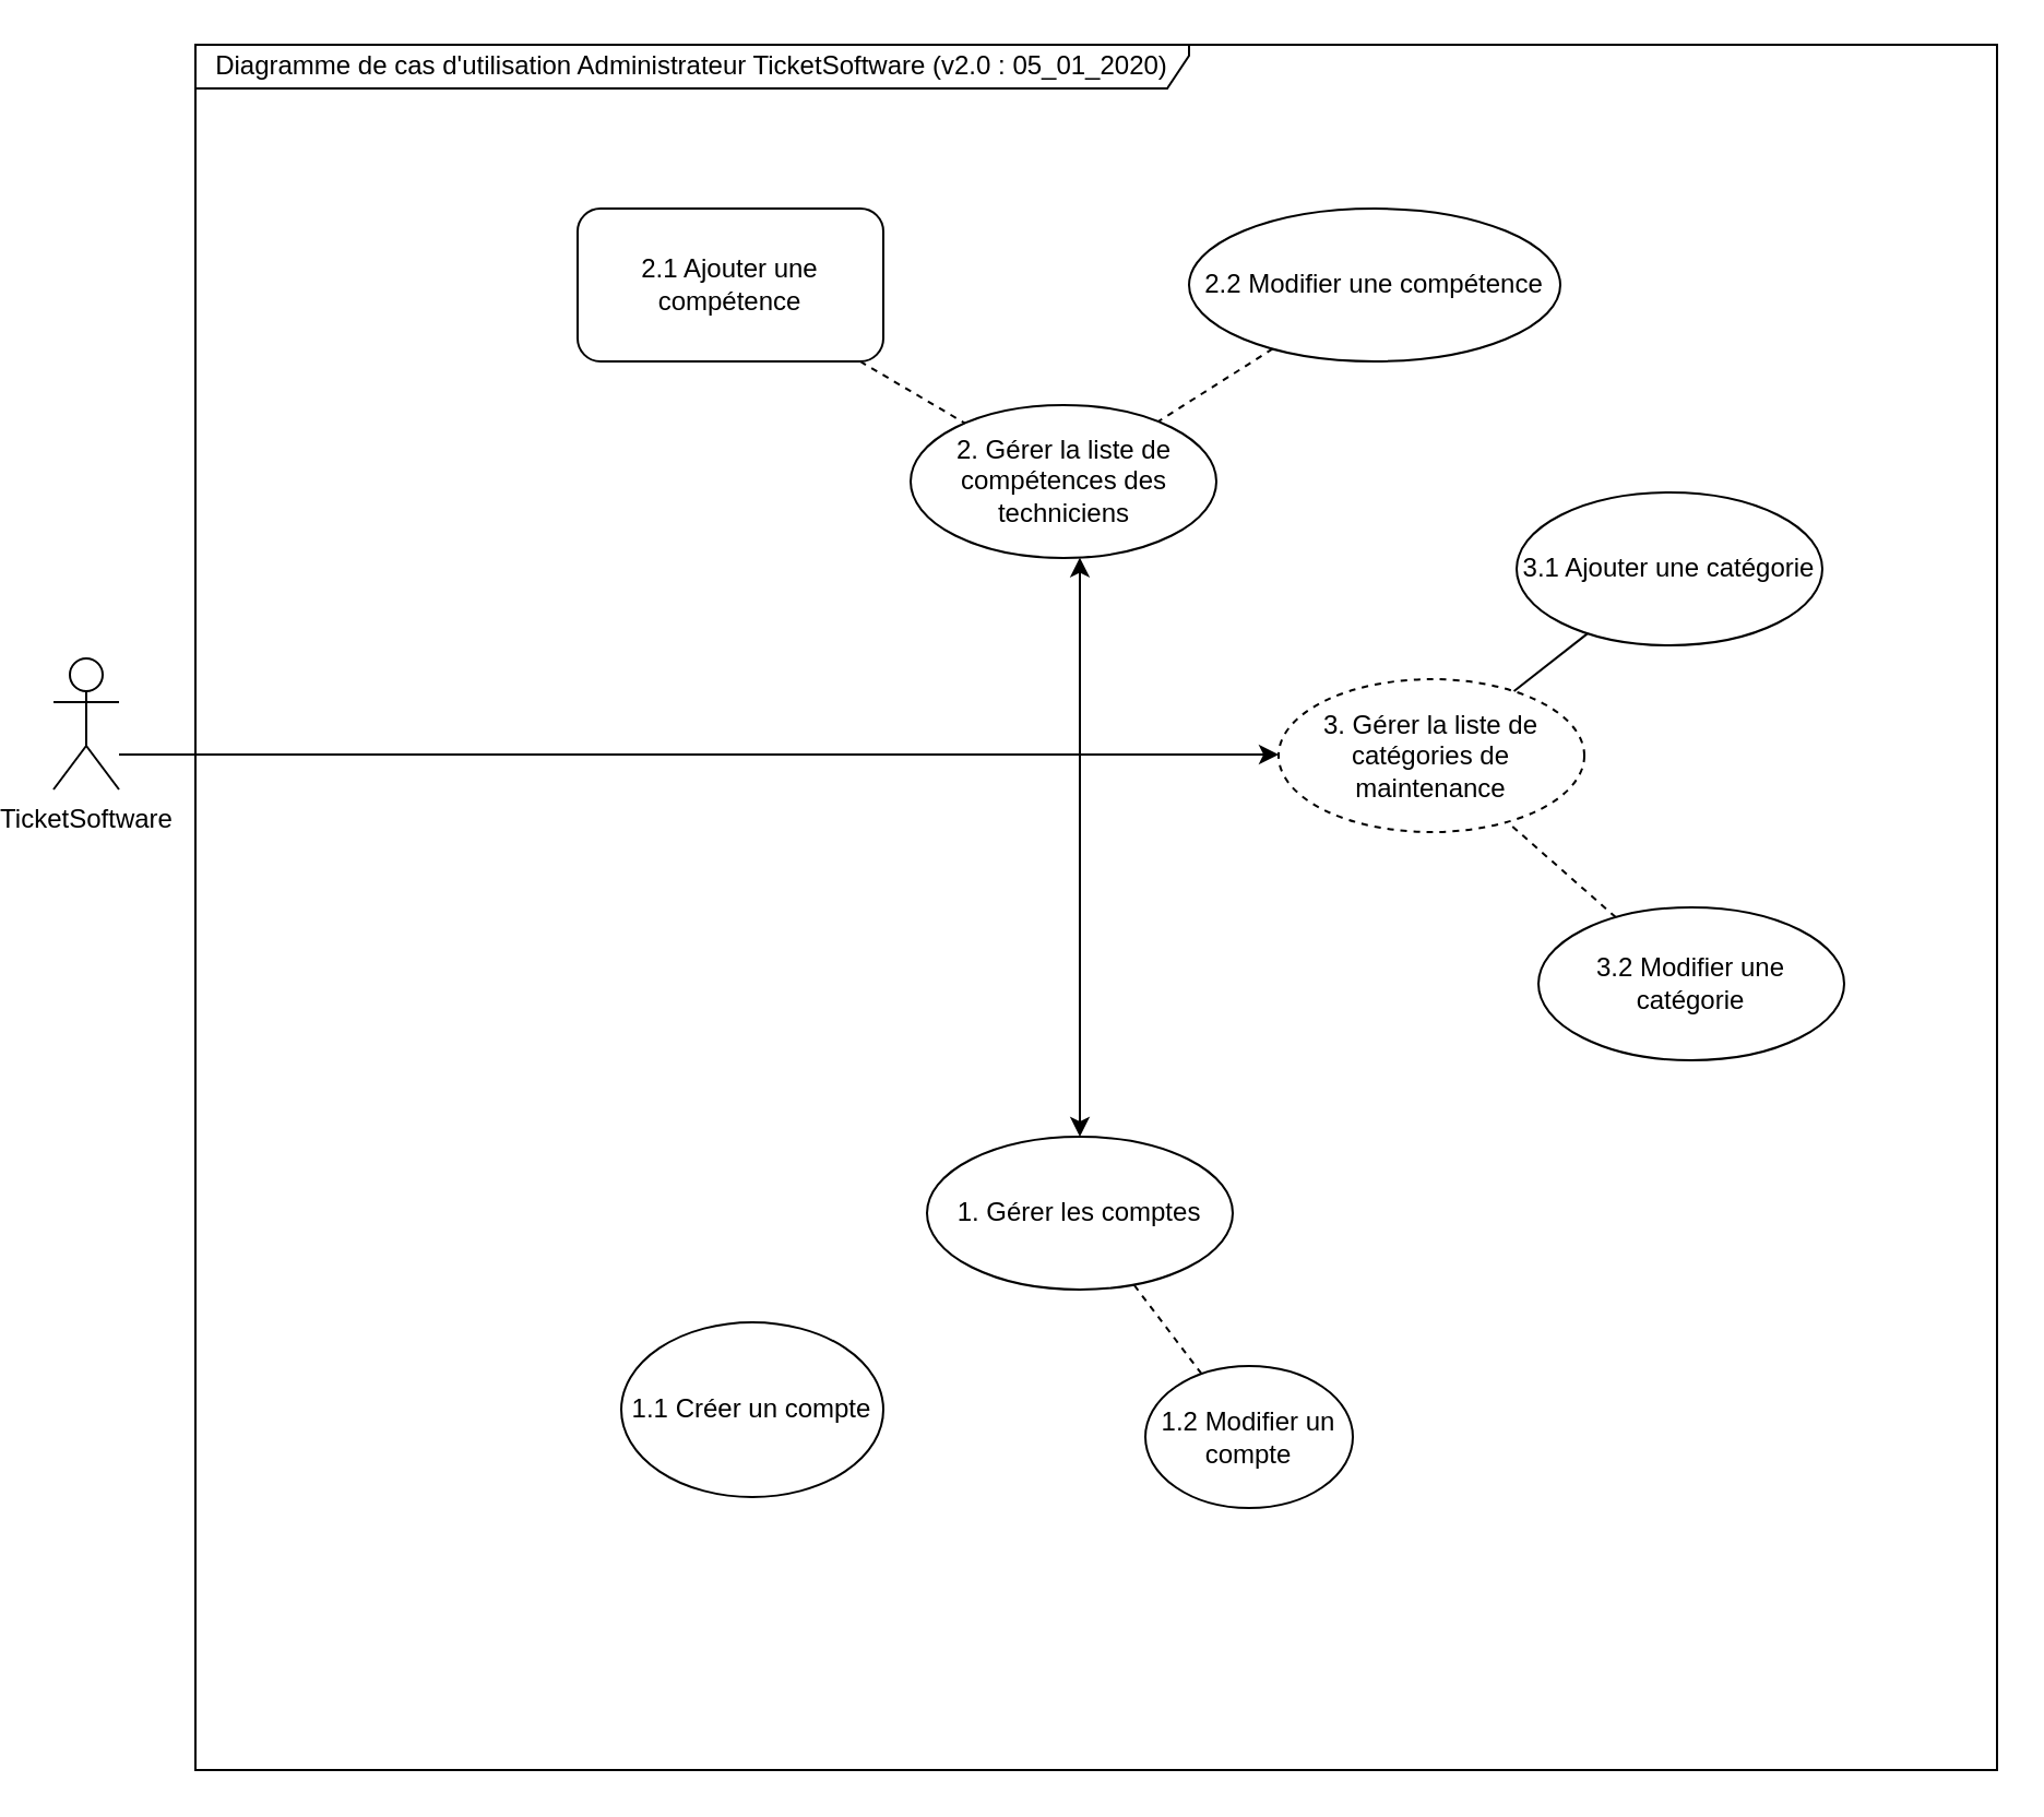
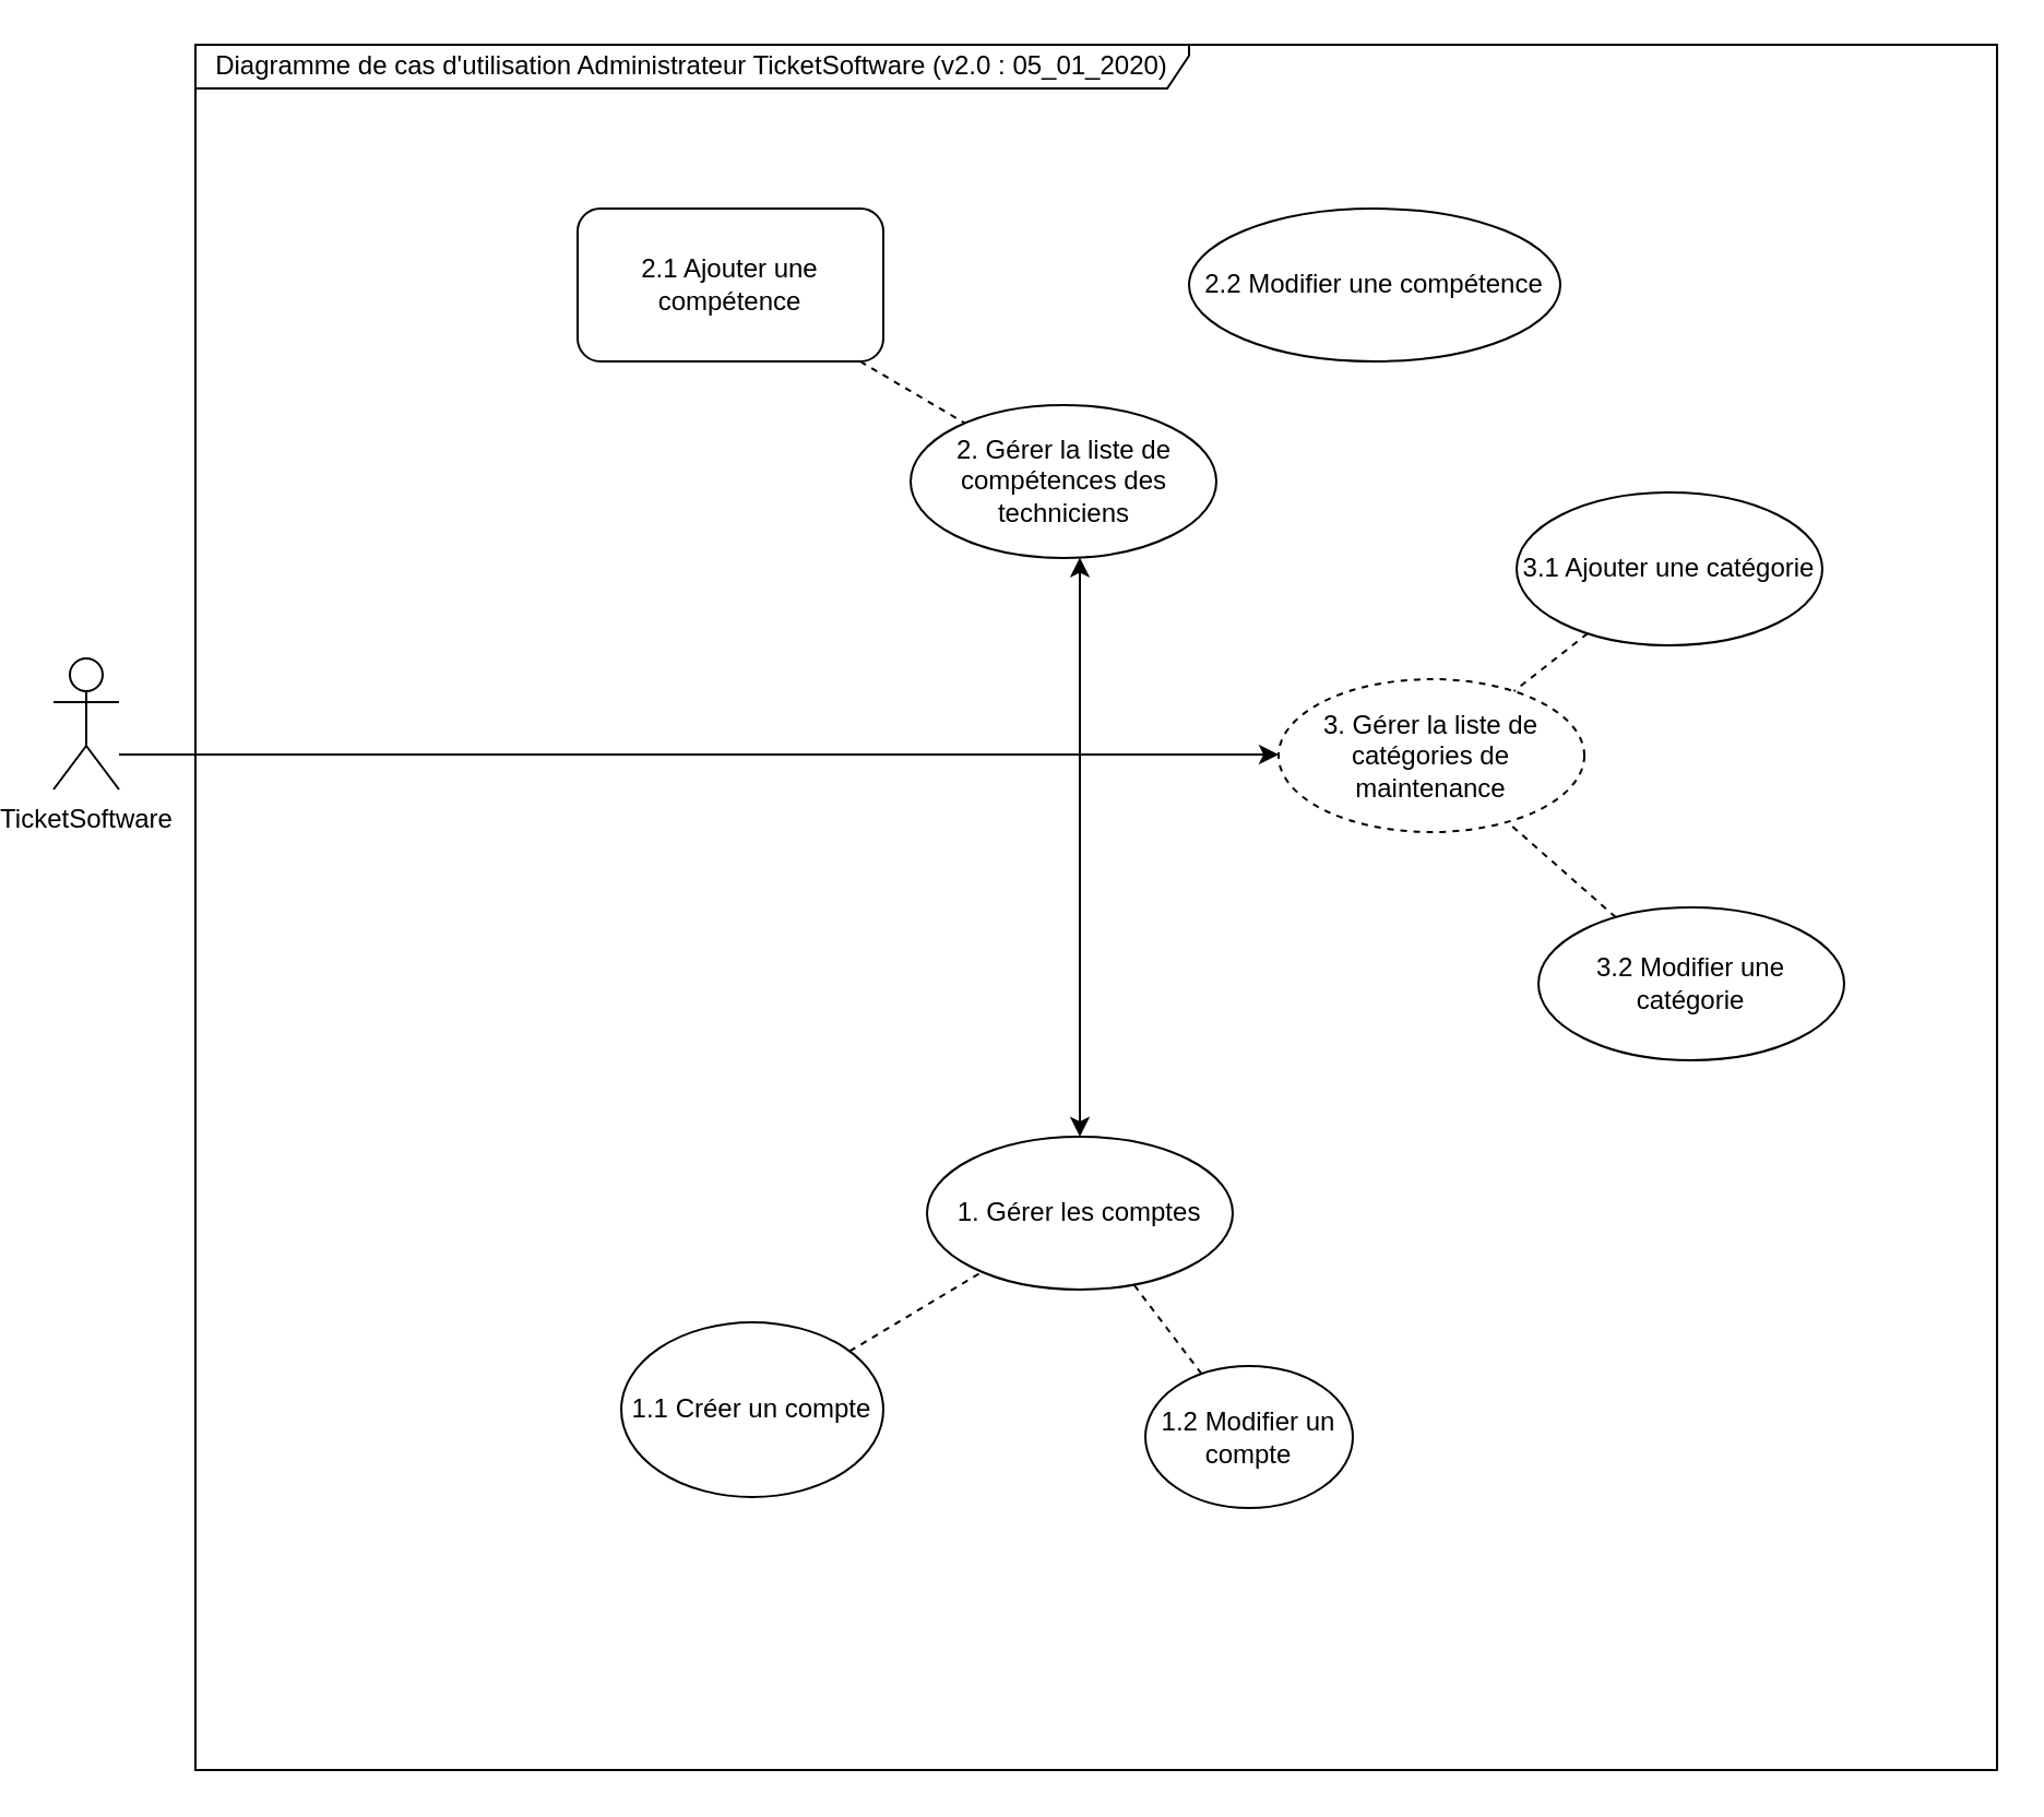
- <mxCell id="15" value="" style="endArrow=none;dashed=1;html=1;" parent="1" source="14" target="10" edge="1"><mxGeometry width="50" height="50" relative="1" as="geometry"><mxPoint x="579.905" y="109.754" as="sourcePoint" /><mxPoint x="516.598" y="185.125" as="targetPoint" /></mxGeometry></mxCell>
- <mxCell id="20" value="" style="endArrow=none;dashed=0;html=1;" parent="1" source="18" target="17" edge="1"><mxGeometry width="50" height="50" relative="1" as="geometry"><mxPoint x="648.385" y="158.643" as="sourcePoint" /><mxPoint x="544.07" y="206.333" as="targetPoint" /></mxGeometry></mxCell>
+ <mxCell id="20" value="" style="endArrow=none;dashed=1;html=1;" parent="1" source="18" target="17" edge="1"><mxGeometry width="50" height="50" relative="1" as="geometry"><mxPoint x="648.385" y="158.643" as="sourcePoint" /><mxPoint x="544.07" y="206.333" as="targetPoint" /></mxGeometry></mxCell>
+ <mxCell id="7" value="" style="endArrow=none;dashed=1;html=1;" parent="1" source="6" target="5" edge="1"><mxGeometry width="50" height="50" relative="1" as="geometry"><mxPoint x="325" y="460" as="sourcePoint" /><mxPoint x="382.5" y="460" as="targetPoint" /></mxGeometry></mxCell>
